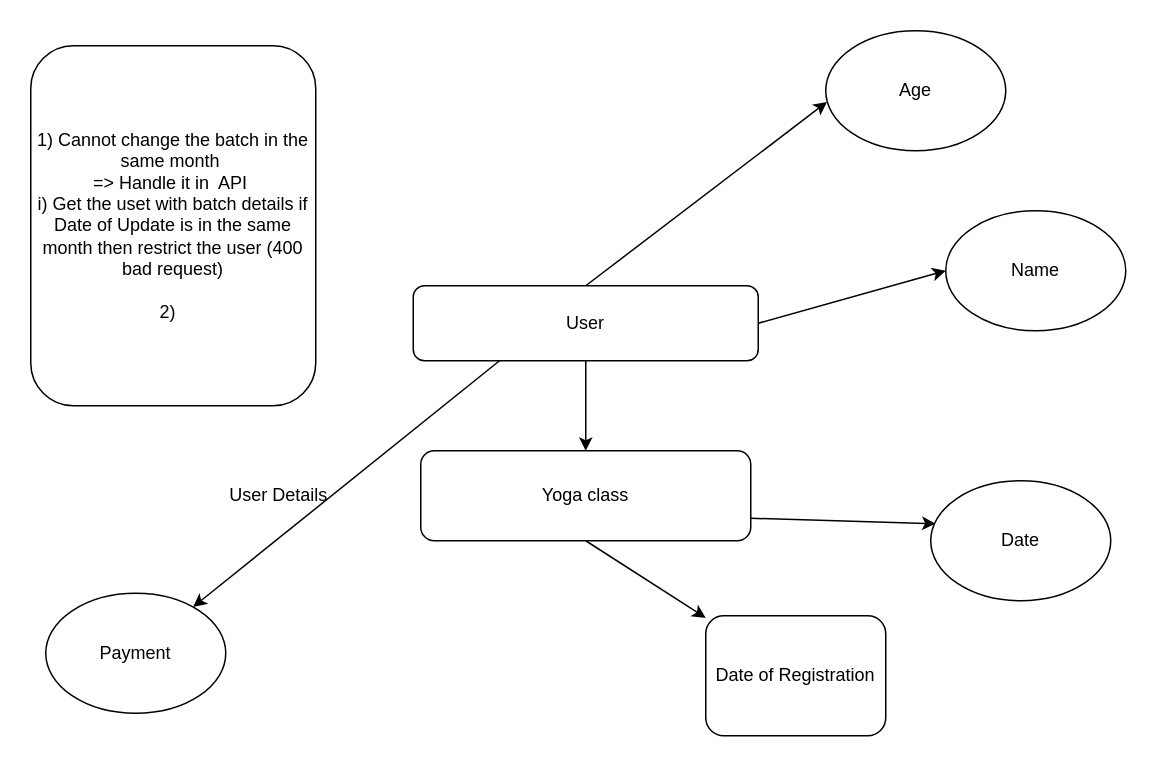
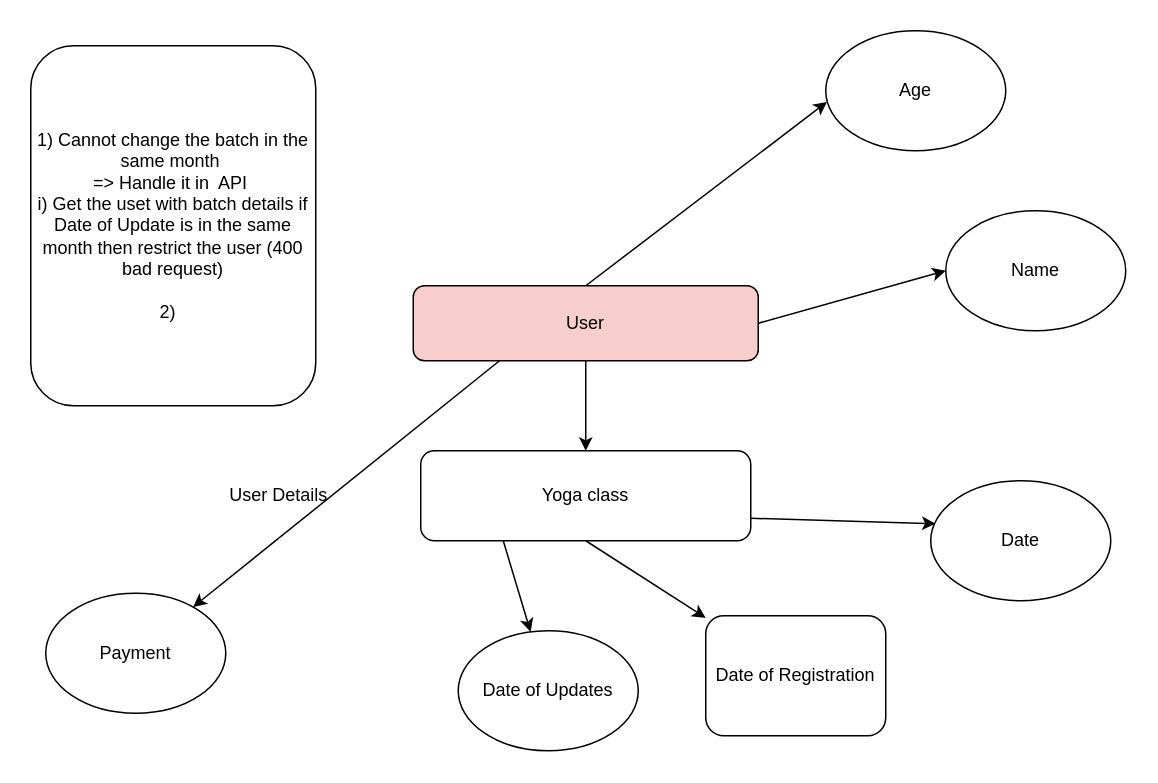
- <mxCell id="6" value="User" style="rounded=1;whiteSpace=wrap;html=1;" vertex="1" parent="1"><mxGeometry x="275" y="190" width="230" height="50" as="geometry" /></mxCell>
+ <mxCell id="6" value="User" style="rounded=1;whiteSpace=wrap;html=1;fillColor=#f8cecc;" vertex="1" parent="1"><mxGeometry x="275" y="190" width="230" height="50" as="geometry" /></mxCell>
+ <mxCell id="9" style="edgeStyle=none;rounded=0;orthogonalLoop=1;jettySize=auto;html=1;exitX=0.25;exitY=1;exitDx=0;exitDy=0;" edge="1" parent="1" source="10" target="16"><mxGeometry relative="1" as="geometry" /></mxCell>
+ <mxCell id="16" value="Date of Updates" style="ellipse;whiteSpace=wrap;html=1;" vertex="1" parent="1"><mxGeometry x="305" y="420" width="120" height="80" as="geometry" /></mxCell>
